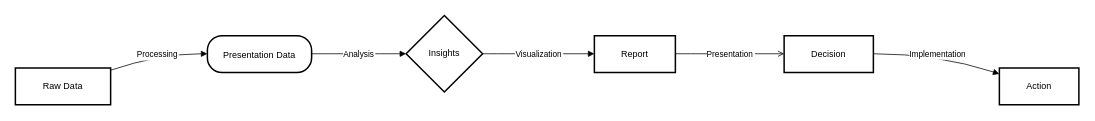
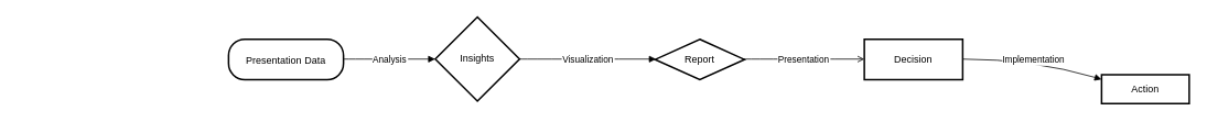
- <mxCell id="4" value="Insights" style="rhombus;strokeWidth=2;whiteSpace=wrap;" vertex="1" parent="1"><mxGeometry x="541" y="20" width="102" height="102" as="geometry" /></mxCell>
+ <mxCell id="4" value="Insights" style="rhombus;strokeWidth=2;whiteSpace=wrap;" vertex="1" parent="1"><mxGeometry x="526" y="20" width="102" height="102" as="geometry" /></mxCell>
- <mxCell id="5" value="Report" style="whiteSpace=wrap;strokeWidth=2;" vertex="1" parent="1"><mxGeometry x="792" y="47" width="108" height="49" as="geometry" /></mxCell>
+ <mxCell id="5" value="Report" style="rhombus;whiteSpace=wrap;strokeWidth=2;" vertex="1" parent="1"><mxGeometry x="792" y="47" width="108" height="49" as="geometry" /></mxCell>
- <mxCell id="8" value="Processing" style="curved=1;startArrow=none;endArrow=block;exitX=1;exitY=0.06;entryX=0;entryY=0.49;" edge="1" parent="1" source="2" target="3"><mxGeometry relative="1" as="geometry"><Array as="points"><mxPoint x="212" y="71" /></Array></mxGeometry></mxCell>
- <mxCell id="2" value="Raw Data" style="whiteSpace=wrap;strokeWidth=2;" vertex="1" parent="1"><mxGeometry x="20" y="90" width="127" height="49" as="geometry" /></mxCell>
- <mxCell id="7" value="Action" style="whiteSpace=wrap;strokeWidth=2;" vertex="1" parent="1"><mxGeometry x="1332" y="90" width="106" height="49" as="geometry" /></mxCell>
+ <mxCell id="7" value="Action" style="whiteSpace=wrap;strokeWidth=2;" vertex="1" parent="1"><mxGeometry x="1332" y="90" width="106" height="35" as="geometry" /></mxCell>
